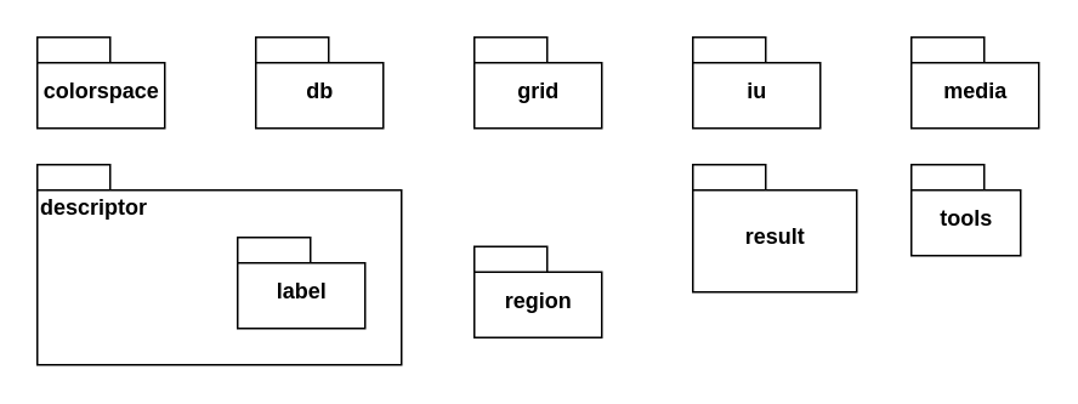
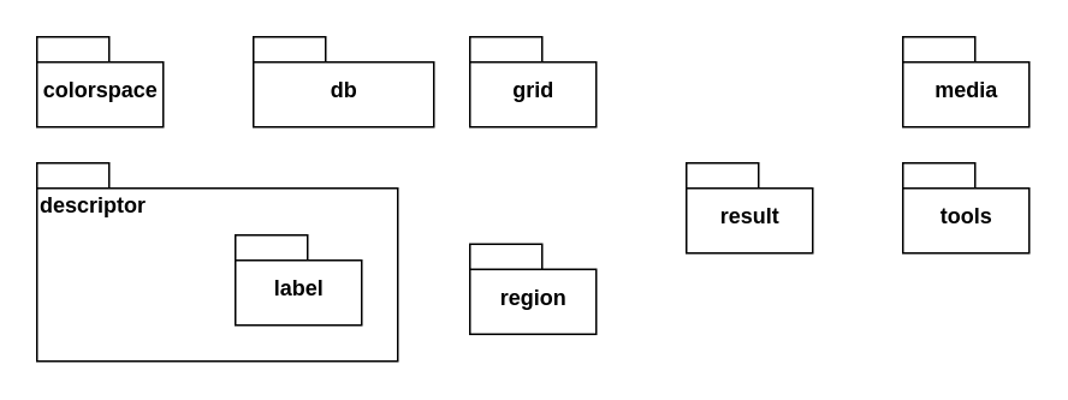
- <mxCell id="3" value="&lt;div&gt;db&lt;/div&gt;" style="shape=folder;fontStyle=1;spacingTop=10;tabWidth=40;tabHeight=14;tabPosition=left;html=1;" vertex="1" parent="1"><mxGeometry x="140" y="20" width="70" height="50" as="geometry" /></mxCell>
+ <mxCell id="3" value="&lt;div&gt;db&lt;/div&gt;" style="shape=folder;fontStyle=1;spacingTop=10;tabWidth=40;tabHeight=14;tabPosition=left;html=1;" vertex="1" parent="1"><mxGeometry x="140" y="20" width="100" height="50" as="geometry" /></mxCell>
- <mxCell id="5" value="&lt;div&gt;iu&lt;/div&gt;" style="shape=folder;fontStyle=1;spacingTop=10;tabWidth=40;tabHeight=14;tabPosition=left;html=1;" vertex="1" parent="1"><mxGeometry x="380" y="20" width="70" height="50" as="geometry" /></mxCell>
- <mxCell id="11" value="&lt;div&gt;tools&lt;/div&gt;" style="shape=folder;fontStyle=1;spacingTop=10;tabWidth=40;tabHeight=14;tabPosition=left;html=1;align=center;" vertex="1" parent="1"><mxGeometry x="500" y="90" width="60" height="50" as="geometry" /></mxCell>
+ <mxCell id="11" value="&lt;div&gt;tools&lt;/div&gt;" style="shape=folder;fontStyle=1;spacingTop=10;tabWidth=40;tabHeight=14;tabPosition=left;html=1;align=center;" vertex="1" parent="1"><mxGeometry x="500" y="90" width="70" height="50" as="geometry" /></mxCell>
- <mxCell id="10" value="result" style="shape=folder;fontStyle=1;spacingTop=10;tabWidth=40;tabHeight=14;tabPosition=left;html=1;align=center;" vertex="1" parent="1"><mxGeometry x="380" y="90" width="90" height="70" as="geometry" /></mxCell>
+ <mxCell id="10" value="result" style="shape=folder;fontStyle=1;spacingTop=10;tabWidth=40;tabHeight=14;tabPosition=left;html=1;align=center;" vertex="1" parent="1"><mxGeometry x="380" y="90" width="70" height="50" as="geometry" /></mxCell>
